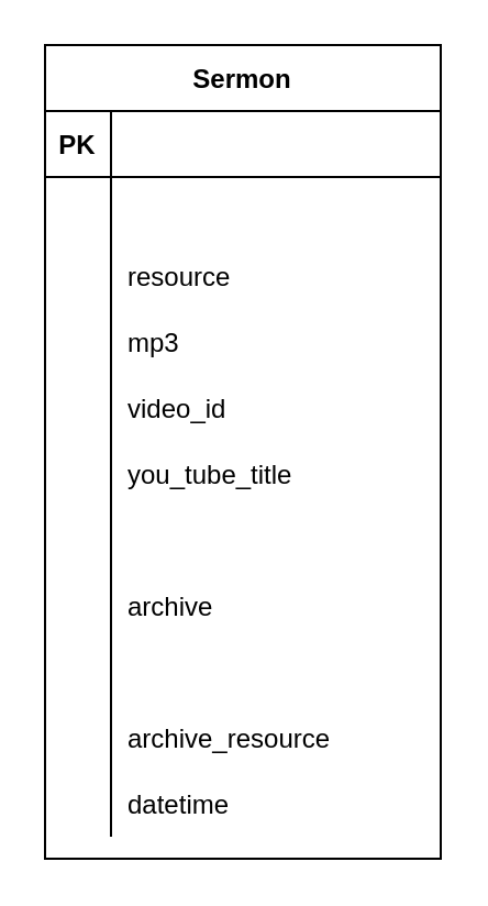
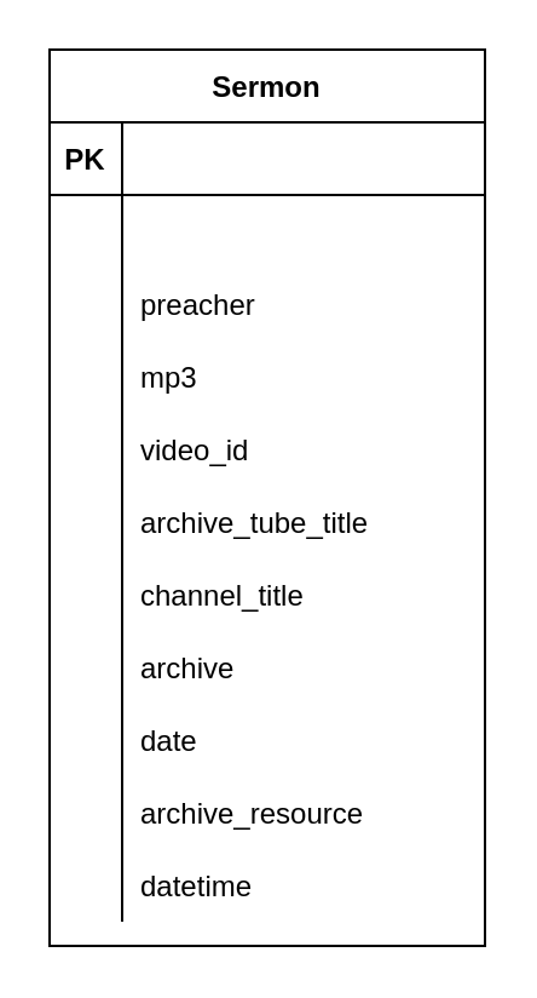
- <mxCell id="9" value="resource" style="shape=partialRectangle;connectable=0;fillColor=none;top=0;left=0;bottom=0;right=0;align=left;spacingLeft=6;overflow=hidden;" vertex="1" parent="7"><mxGeometry x="30" width="150" height="30" as="geometry" /></mxCell>
+ <mxCell id="9" value="preacher" style="shape=partialRectangle;connectable=0;fillColor=none;top=0;left=0;bottom=0;right=0;align=left;spacingLeft=6;overflow=hidden;" vertex="1" parent="7"><mxGeometry x="30" width="150" height="30" as="geometry" /></mxCell>
- <mxCell id="18" value="you_tube_title" style="shape=partialRectangle;connectable=0;fillColor=none;top=0;left=0;bottom=0;right=0;align=left;spacingLeft=6;overflow=hidden;" vertex="1" parent="16"><mxGeometry x="30" width="150" height="30" as="geometry" /></mxCell>
+ <mxCell id="18" value="archive_tube_title" style="shape=partialRectangle;connectable=0;fillColor=none;top=0;left=0;bottom=0;right=0;align=left;spacingLeft=6;overflow=hidden;" vertex="1" parent="16"><mxGeometry x="30" width="150" height="30" as="geometry" /></mxCell>
+ <mxCell id="21" value="channel_title" style="shape=partialRectangle;connectable=0;fillColor=none;top=0;left=0;bottom=0;right=0;align=left;spacingLeft=6;overflow=hidden;" vertex="1" parent="19"><mxGeometry x="30" width="150" height="30" as="geometry" /></mxCell>
+ <mxCell id="27" value="date" style="shape=partialRectangle;connectable=0;fillColor=none;top=0;left=0;bottom=0;right=0;align=left;spacingLeft=6;overflow=hidden;" vertex="1" parent="25"><mxGeometry x="30" width="150" height="30" as="geometry" /></mxCell>
